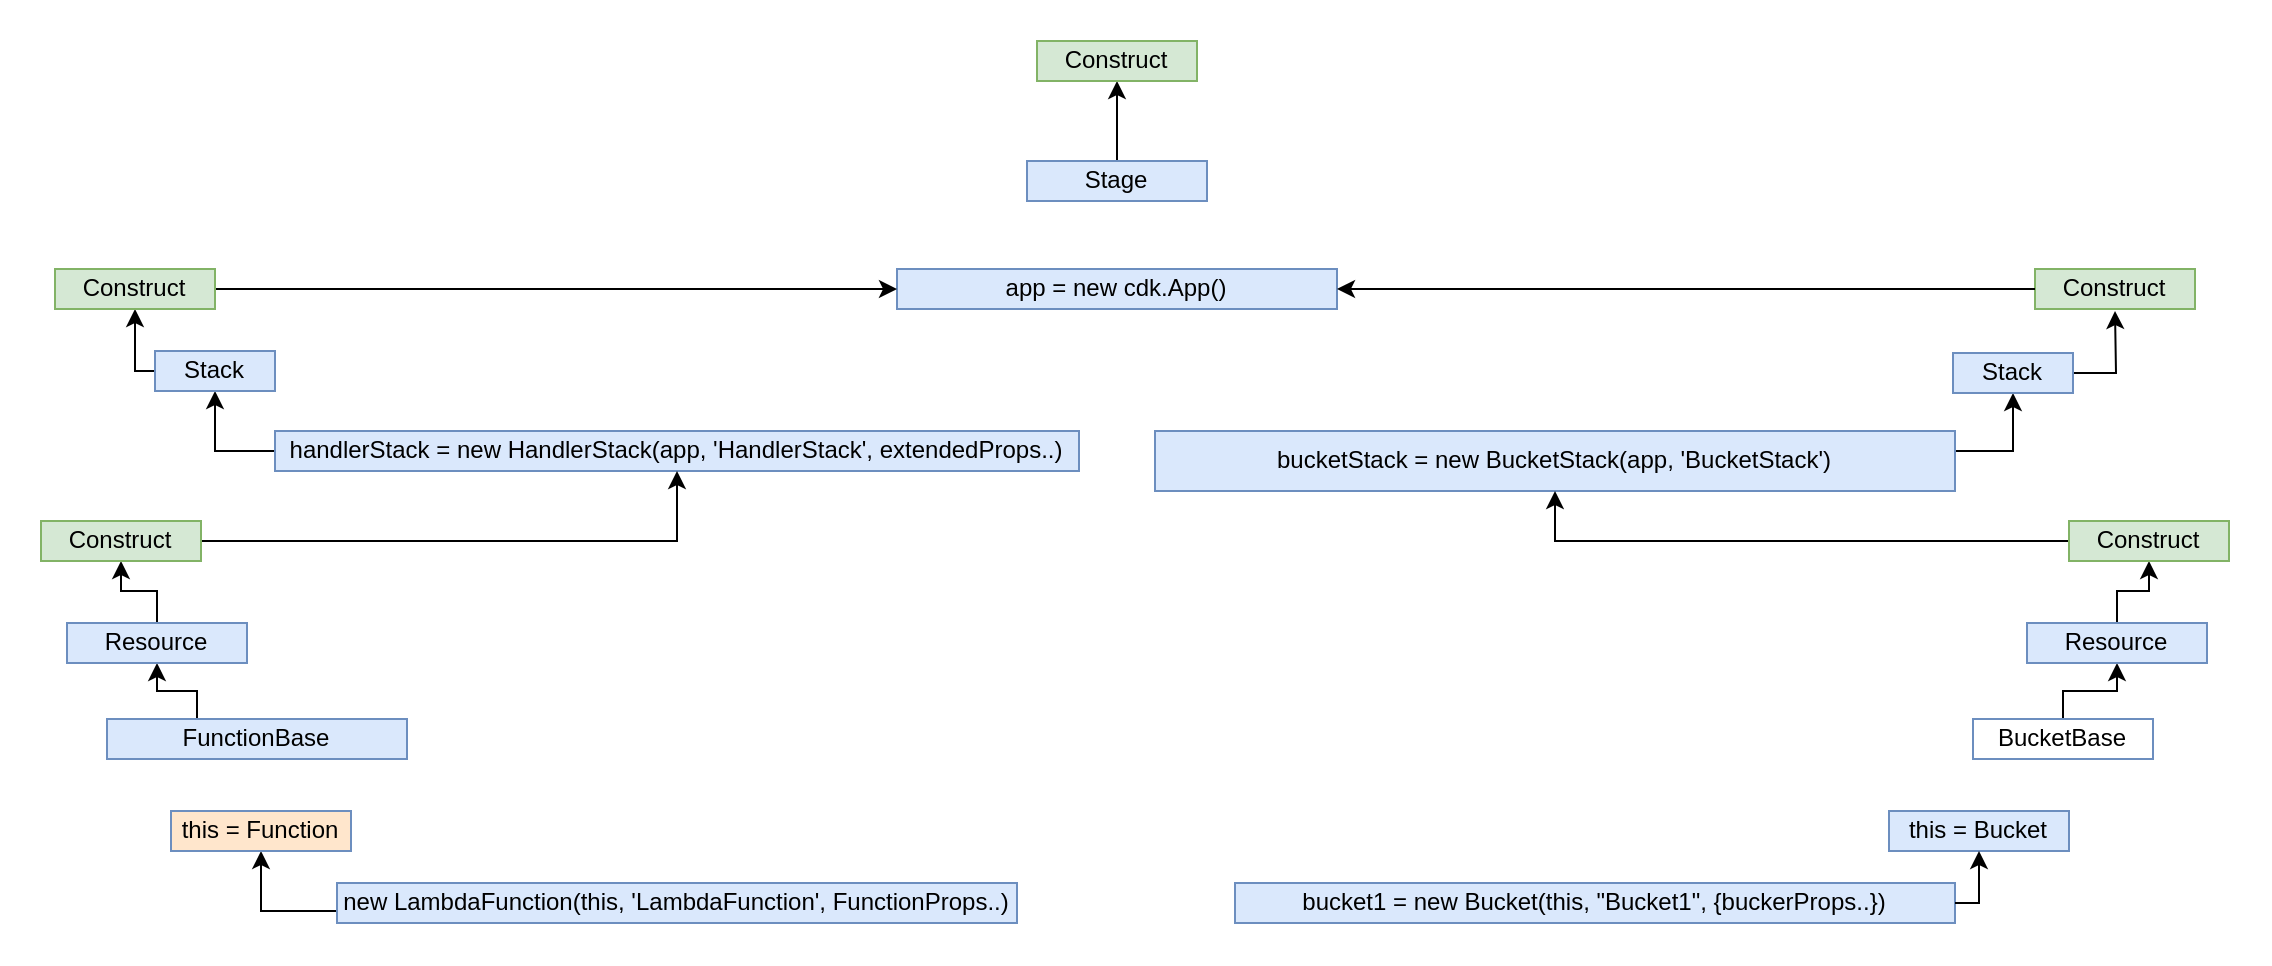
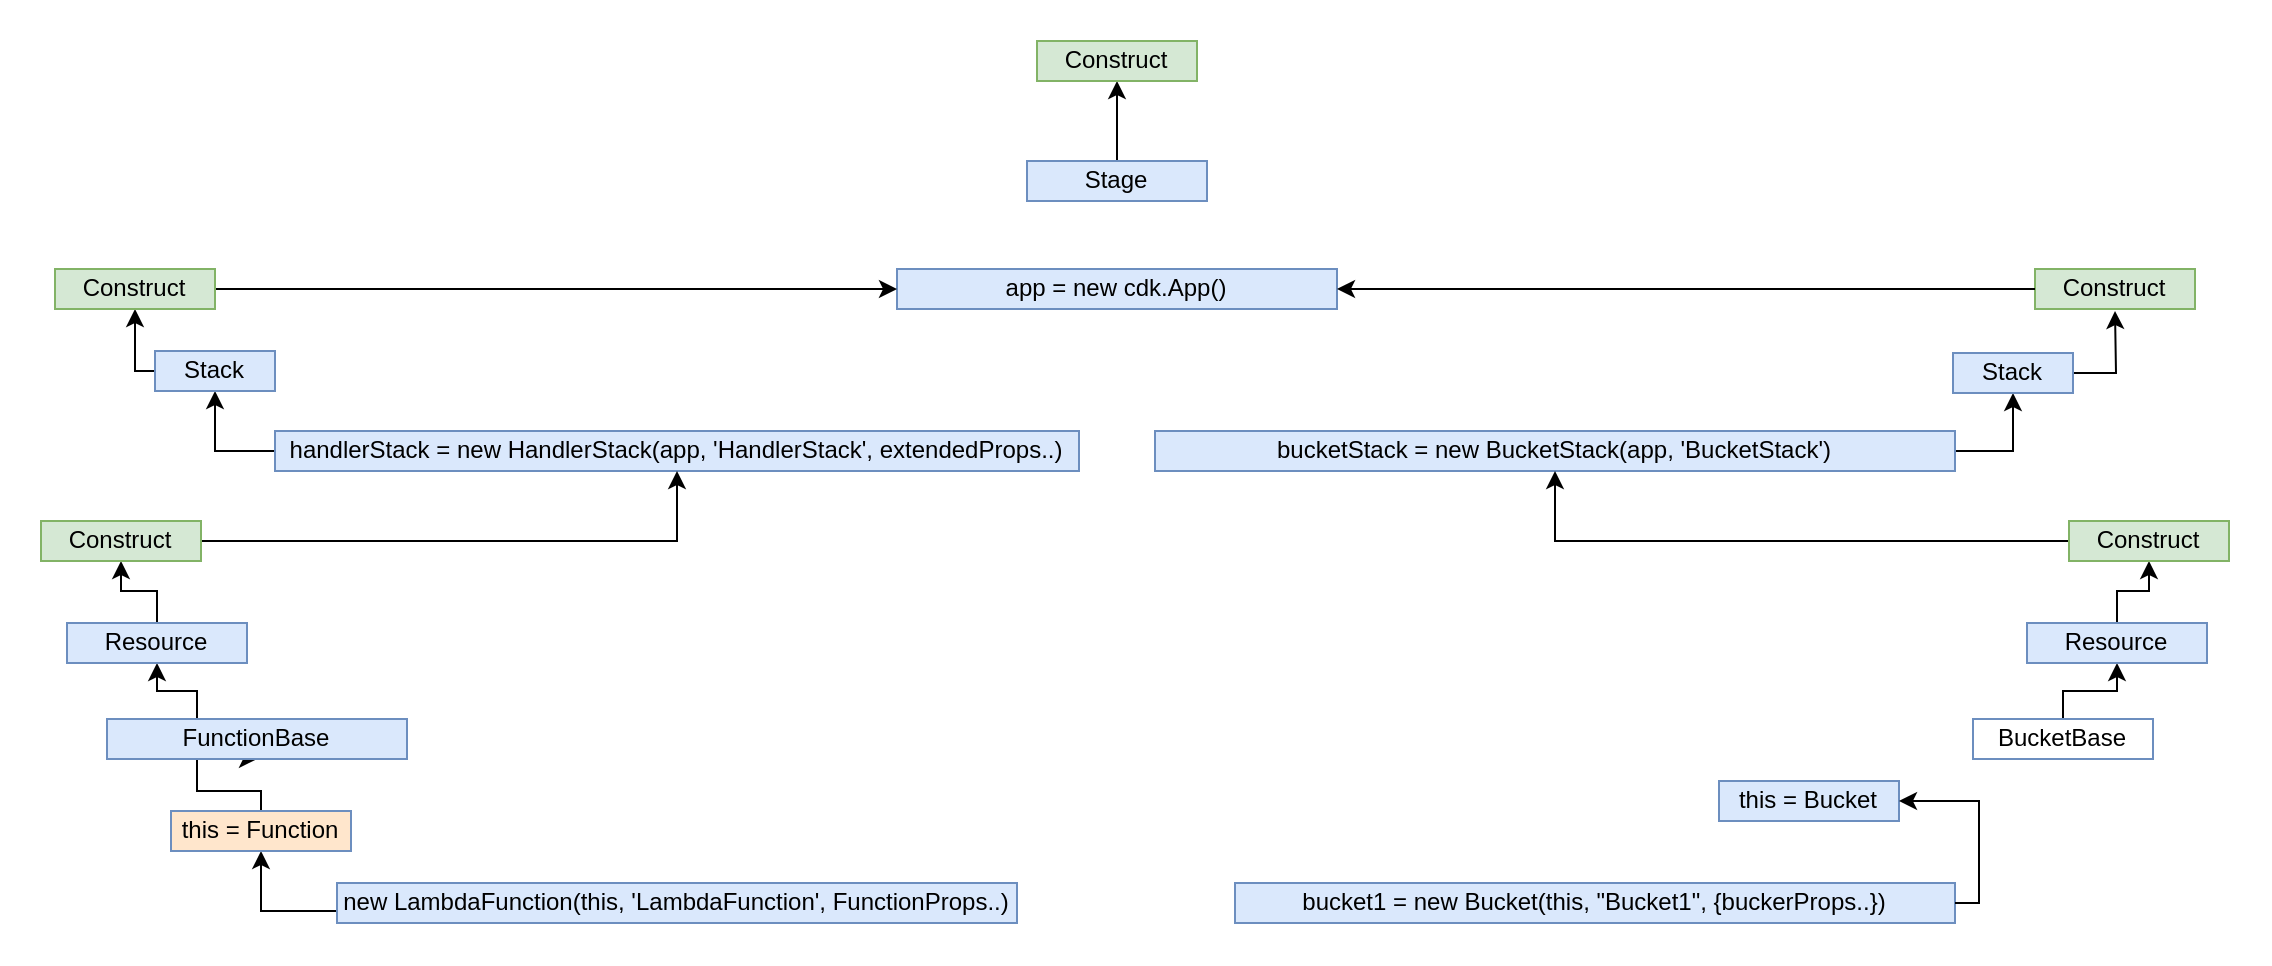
- <mxCell id="5" value="bucketStack = new BucketStack(app, 'BucketStack')" style="rounded=0;whiteSpace=wrap;html=1;flipV=1;flipH=1;fillColor=#dae8fc;strokeColor=#6c8ebf;fontStyle=0" vertex="1" parent="1"><mxGeometry x="577" y="215" width="400" height="30" as="geometry" /></mxCell>
+ <mxCell id="5" value="bucketStack = new BucketStack(app, 'BucketStack')" style="rounded=0;whiteSpace=wrap;html=1;flipV=1;flipH=1;fillColor=#dae8fc;strokeColor=#6c8ebf;fontStyle=0" vertex="1" parent="1"><mxGeometry x="577" y="215" width="400" height="20" as="geometry" /></mxCell>
+ <mxCell id="17" style="edgeStyle=orthogonalEdgeStyle;rounded=0;orthogonalLoop=1;jettySize=auto;html=1;entryX=0.5;entryY=1;entryDx=0;entryDy=0;" edge="1" parent="1" source="18" target="20"><mxGeometry relative="1" as="geometry"><Array as="points"><mxPoint x="130" y="395" /><mxPoint x="98" y="395" /></Array></mxGeometry></mxCell>
- <mxCell id="28" value="this = Bucket" style="rounded=0;whiteSpace=wrap;html=1;flipV=1;flipH=1;fillColor=#dae8fc;strokeColor=#6c8ebf;fontStyle=0" vertex="1" parent="1"><mxGeometry x="944" y="405" width="90" height="20" as="geometry" /></mxCell>
+ <mxCell id="28" value="this = Bucket" style="rounded=0;whiteSpace=wrap;html=1;flipV=1;flipH=1;fillColor=#dae8fc;strokeColor=#6c8ebf;fontStyle=0" vertex="1" parent="1"><mxGeometry x="859" y="390" width="90" height="20" as="geometry" /></mxCell>
